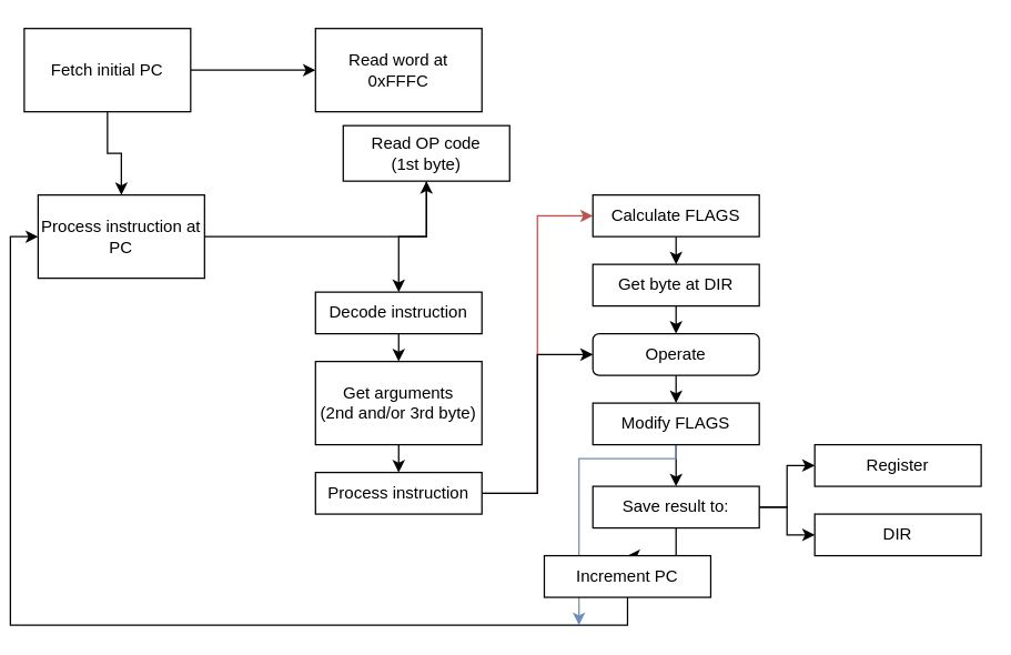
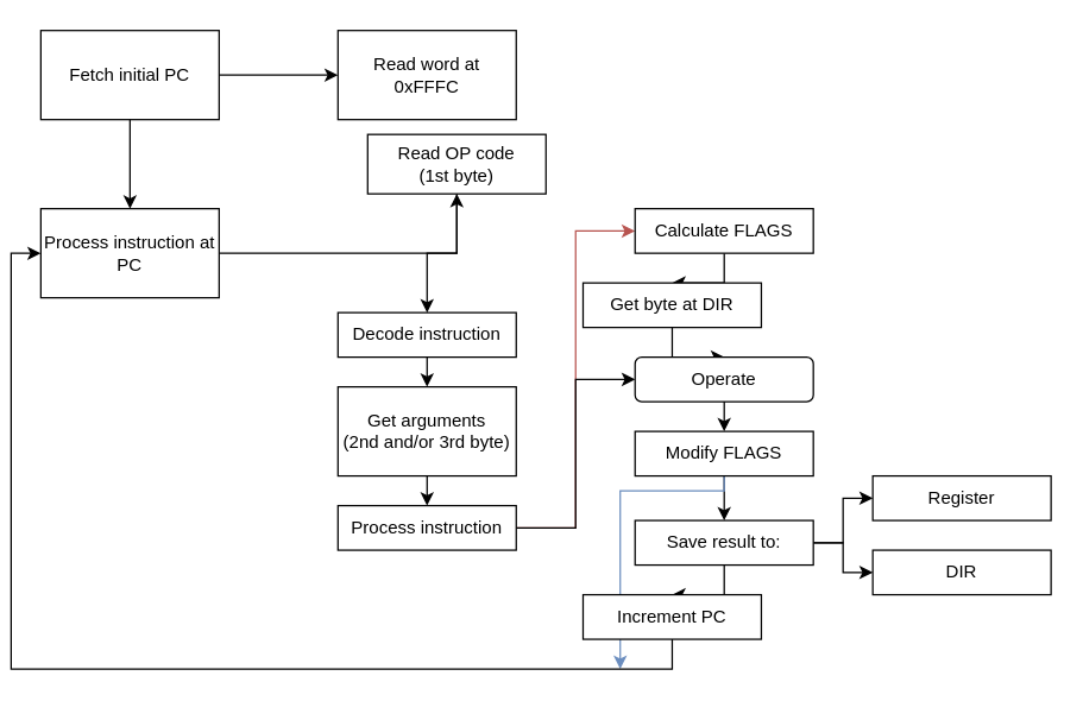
- <mxCell id="4" value="Fetch initial PC" style="rounded=0;whiteSpace=wrap;html=1;" vertex="1" parent="1"><mxGeometry x="10" y="20" width="120" height="60" as="geometry" /></mxCell>
+ <mxCell id="4" value="Fetch initial PC" style="rounded=0;whiteSpace=wrap;html=1;" vertex="1" parent="1"><mxGeometry x="20" y="20" width="120" height="60" as="geometry" /></mxCell>
- <mxCell id="20" value="Get byte at DIR" style="rounded=0;whiteSpace=wrap;html=1;" vertex="1" parent="1"><mxGeometry x="420" y="190" width="120" height="30" as="geometry" /></mxCell>
+ <mxCell id="20" value="Get byte at DIR" style="rounded=0;whiteSpace=wrap;html=1;" vertex="1" parent="1"><mxGeometry x="385" y="190" width="120" height="30" as="geometry" /></mxCell>
